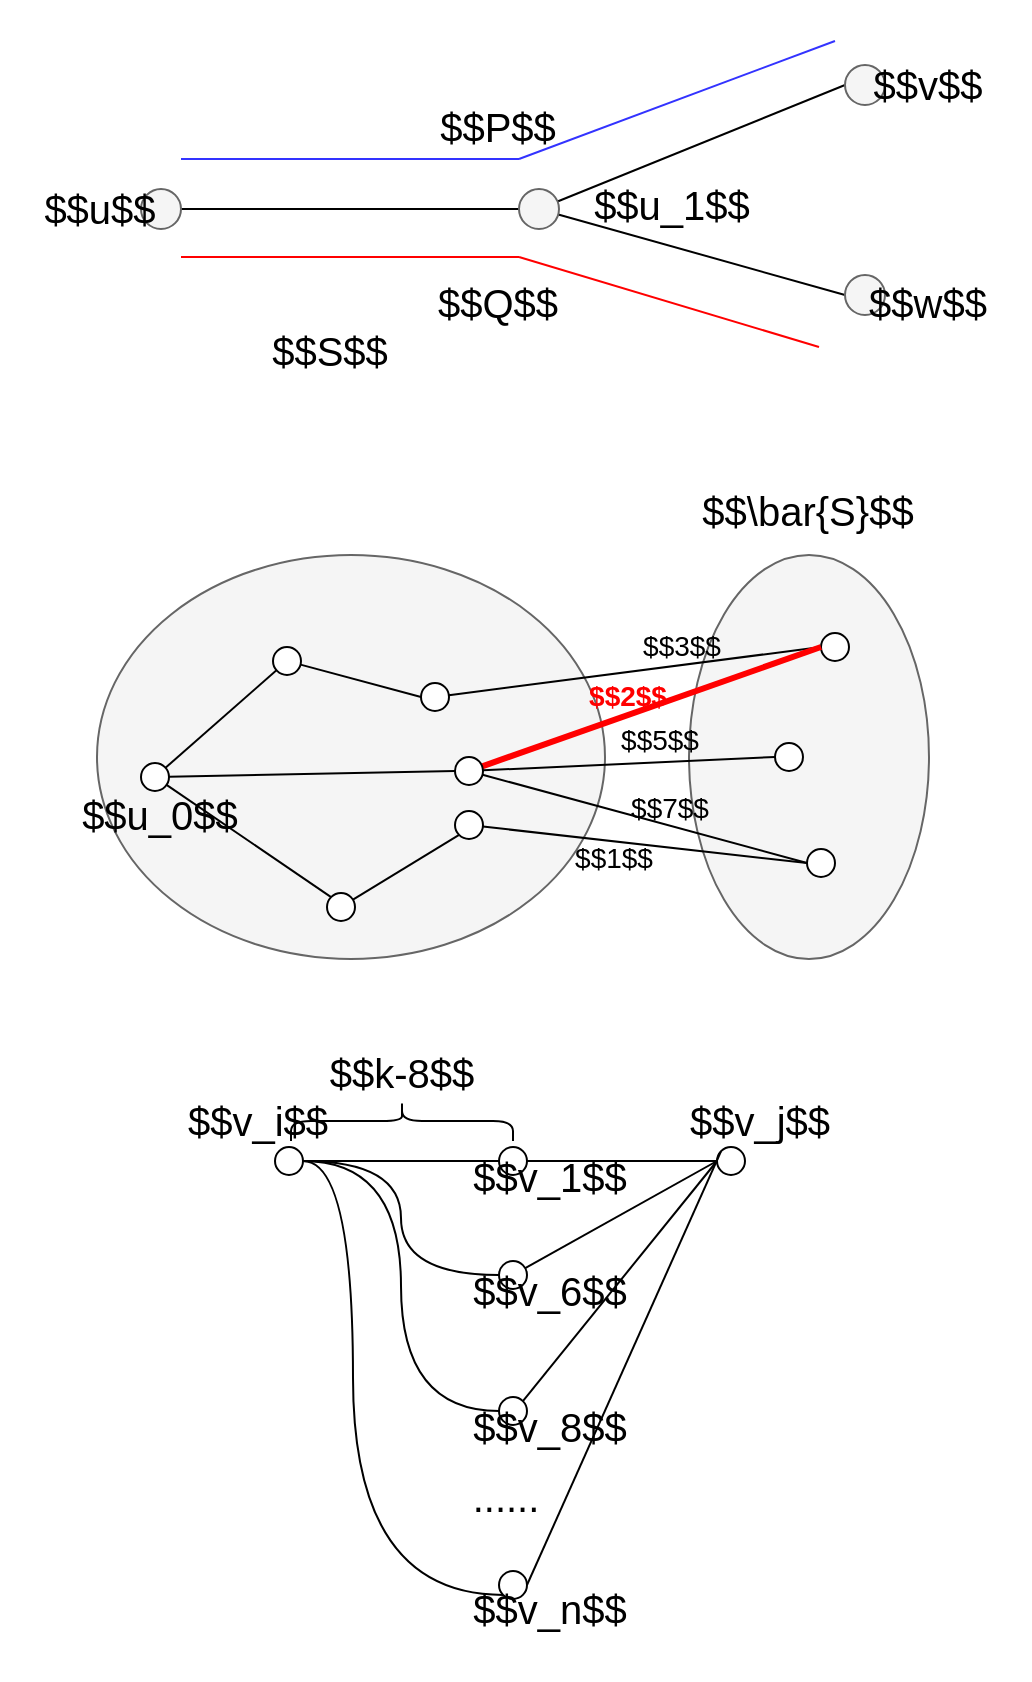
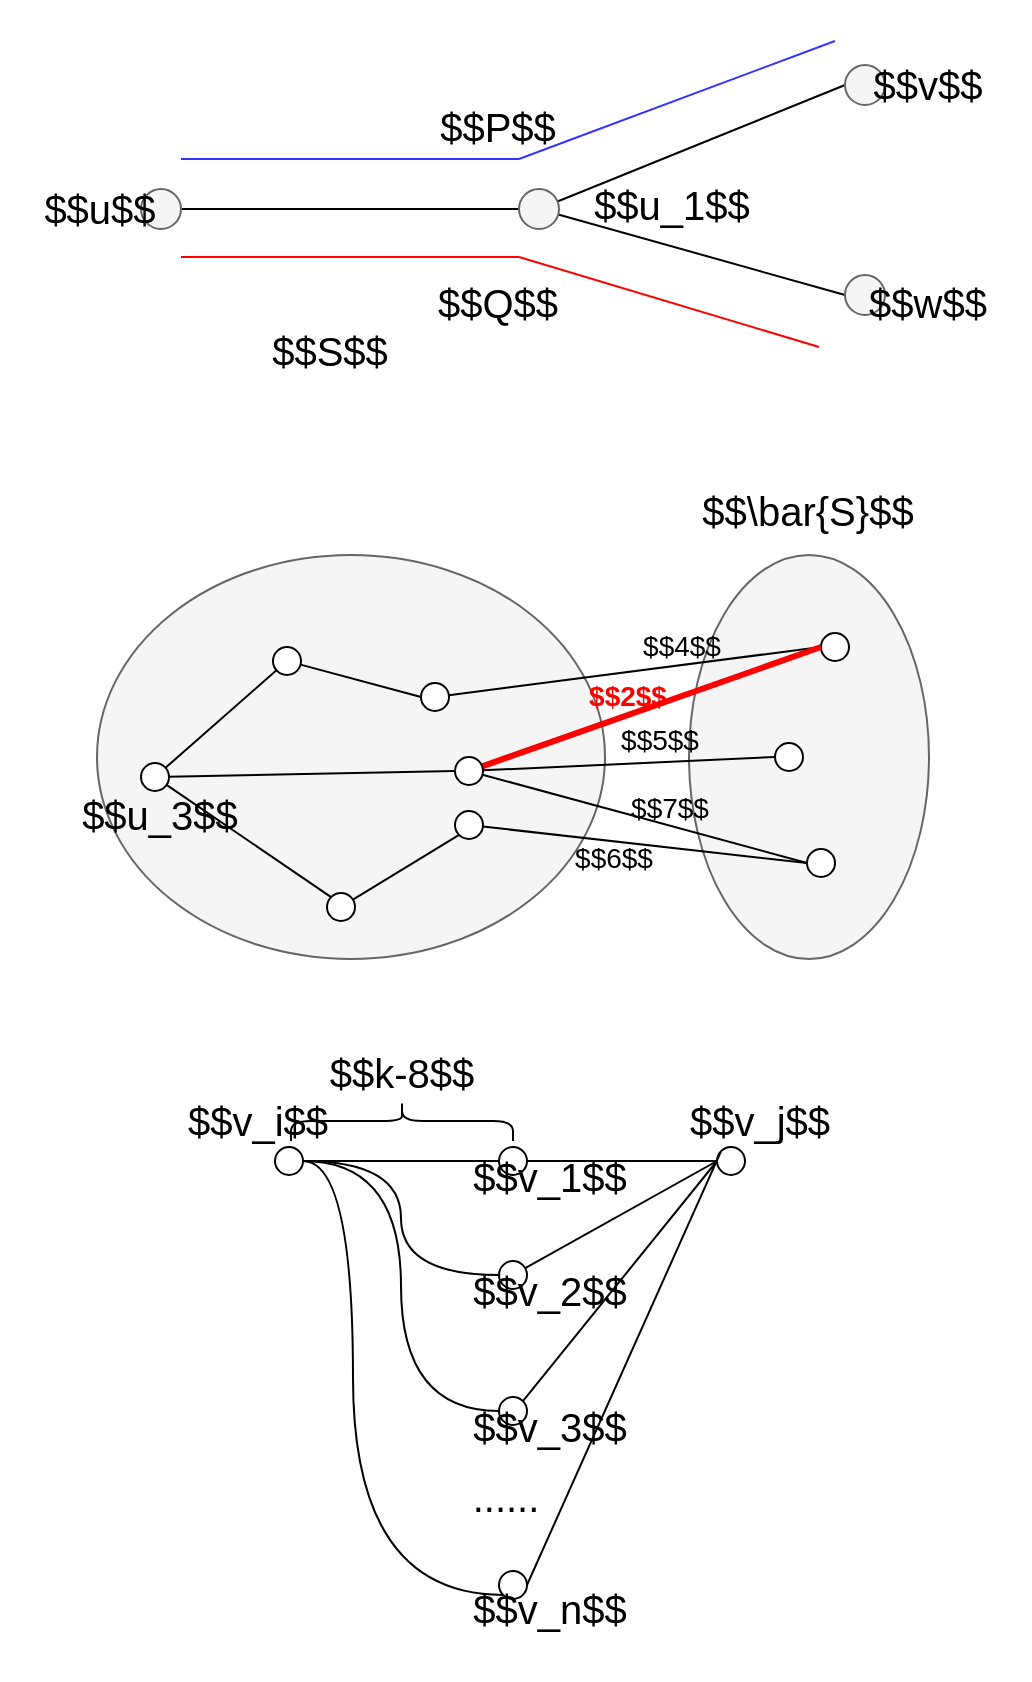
- <mxCell id="43" value="&lt;font style=&quot;font-size: 14px;&quot;&gt;$$3$$&lt;/font&gt;" style="text;html=1;strokeColor=none;fillColor=none;align=center;verticalAlign=middle;whiteSpace=wrap;rounded=0;fontSize=14;" parent="1" vertex="1"><mxGeometry x="311" y="308" width="60" height="30" as="geometry" /></mxCell>
+ <mxCell id="43" value="&lt;font style=&quot;font-size: 14px;&quot;&gt;$$4$$&lt;/font&gt;" style="text;html=1;strokeColor=none;fillColor=none;align=center;verticalAlign=middle;whiteSpace=wrap;rounded=0;fontSize=14;" parent="1" vertex="1"><mxGeometry x="311" y="308" width="60" height="30" as="geometry" /></mxCell>
- <mxCell id="42" value="&lt;font style=&quot;font-size: 20px&quot;&gt;$$u_0$$&lt;/font&gt;" style="text;html=1;strokeColor=none;fillColor=none;align=center;verticalAlign=middle;whiteSpace=wrap;rounded=0;" parent="1" vertex="1"><mxGeometry x="50" y="392" width="60" height="30" as="geometry" /></mxCell>
+ <mxCell id="42" value="&lt;font style=&quot;font-size: 20px&quot;&gt;$$u_3$$&lt;/font&gt;" style="text;html=1;strokeColor=none;fillColor=none;align=center;verticalAlign=middle;whiteSpace=wrap;rounded=0;" parent="1" vertex="1"><mxGeometry x="50" y="392" width="60" height="30" as="geometry" /></mxCell>
- <mxCell id="47" value="&lt;font style=&quot;font-size: 14px&quot;&gt;$$1$$&lt;/font&gt;" style="text;html=1;strokeColor=none;fillColor=none;align=center;verticalAlign=middle;whiteSpace=wrap;rounded=0;fontSize=14;" parent="1" vertex="1"><mxGeometry x="277" y="414" width="60" height="30" as="geometry" /></mxCell>
+ <mxCell id="47" value="&lt;font style=&quot;font-size: 14px&quot;&gt;$$6$$&lt;/font&gt;" style="text;html=1;strokeColor=none;fillColor=none;align=center;verticalAlign=middle;whiteSpace=wrap;rounded=0;fontSize=14;" parent="1" vertex="1"><mxGeometry x="277" y="414" width="60" height="30" as="geometry" /></mxCell>
- <mxCell id="65" value="&lt;font style=&quot;font-size: 20px&quot;&gt;$$v_6$$&lt;/font&gt;" style="text;html=1;strokeColor=none;fillColor=none;align=center;verticalAlign=middle;whiteSpace=wrap;rounded=0;" vertex="1" parent="1"><mxGeometry x="245" y="630" width="60" height="30" as="geometry" /></mxCell>
+ <mxCell id="65" value="&lt;font style=&quot;font-size: 20px&quot;&gt;$$v_2$$&lt;/font&gt;" style="text;html=1;strokeColor=none;fillColor=none;align=center;verticalAlign=middle;whiteSpace=wrap;rounded=0;" vertex="1" parent="1"><mxGeometry x="245" y="630" width="60" height="30" as="geometry" /></mxCell>
- <mxCell id="66" value="&lt;font style=&quot;font-size: 20px&quot;&gt;$$v_8$$&lt;/font&gt;" style="text;html=1;strokeColor=none;fillColor=none;align=center;verticalAlign=middle;whiteSpace=wrap;rounded=0;" vertex="1" parent="1"><mxGeometry x="245" y="698" width="60" height="30" as="geometry" /></mxCell>
+ <mxCell id="66" value="&lt;font style=&quot;font-size: 20px&quot;&gt;$$v_3$$&lt;/font&gt;" style="text;html=1;strokeColor=none;fillColor=none;align=center;verticalAlign=middle;whiteSpace=wrap;rounded=0;" vertex="1" parent="1"><mxGeometry x="245" y="698" width="60" height="30" as="geometry" /></mxCell>
